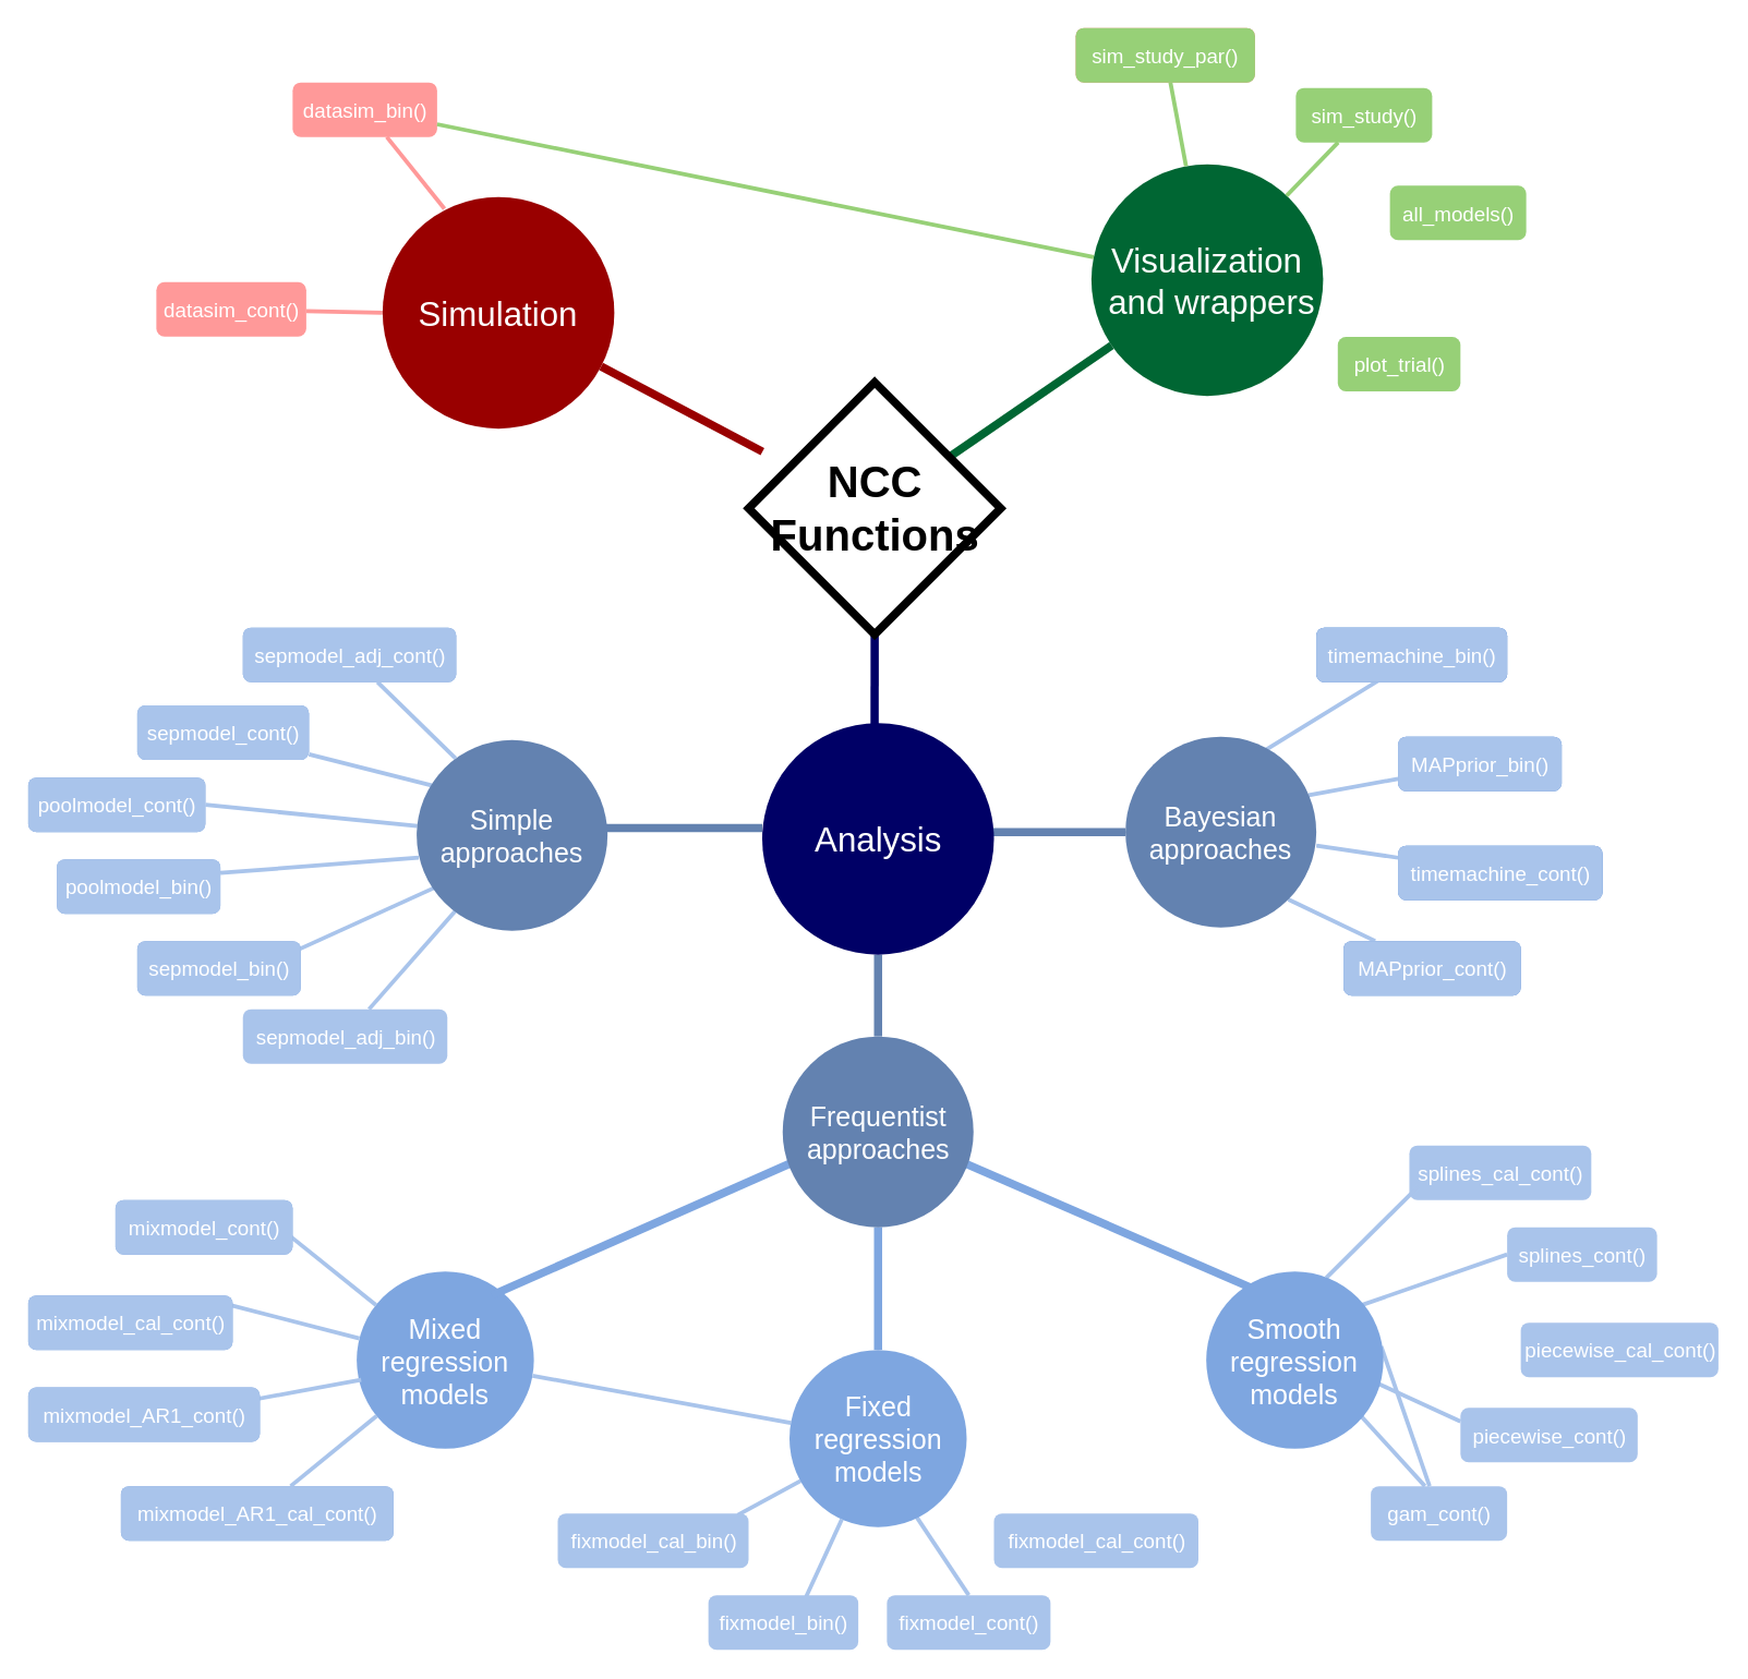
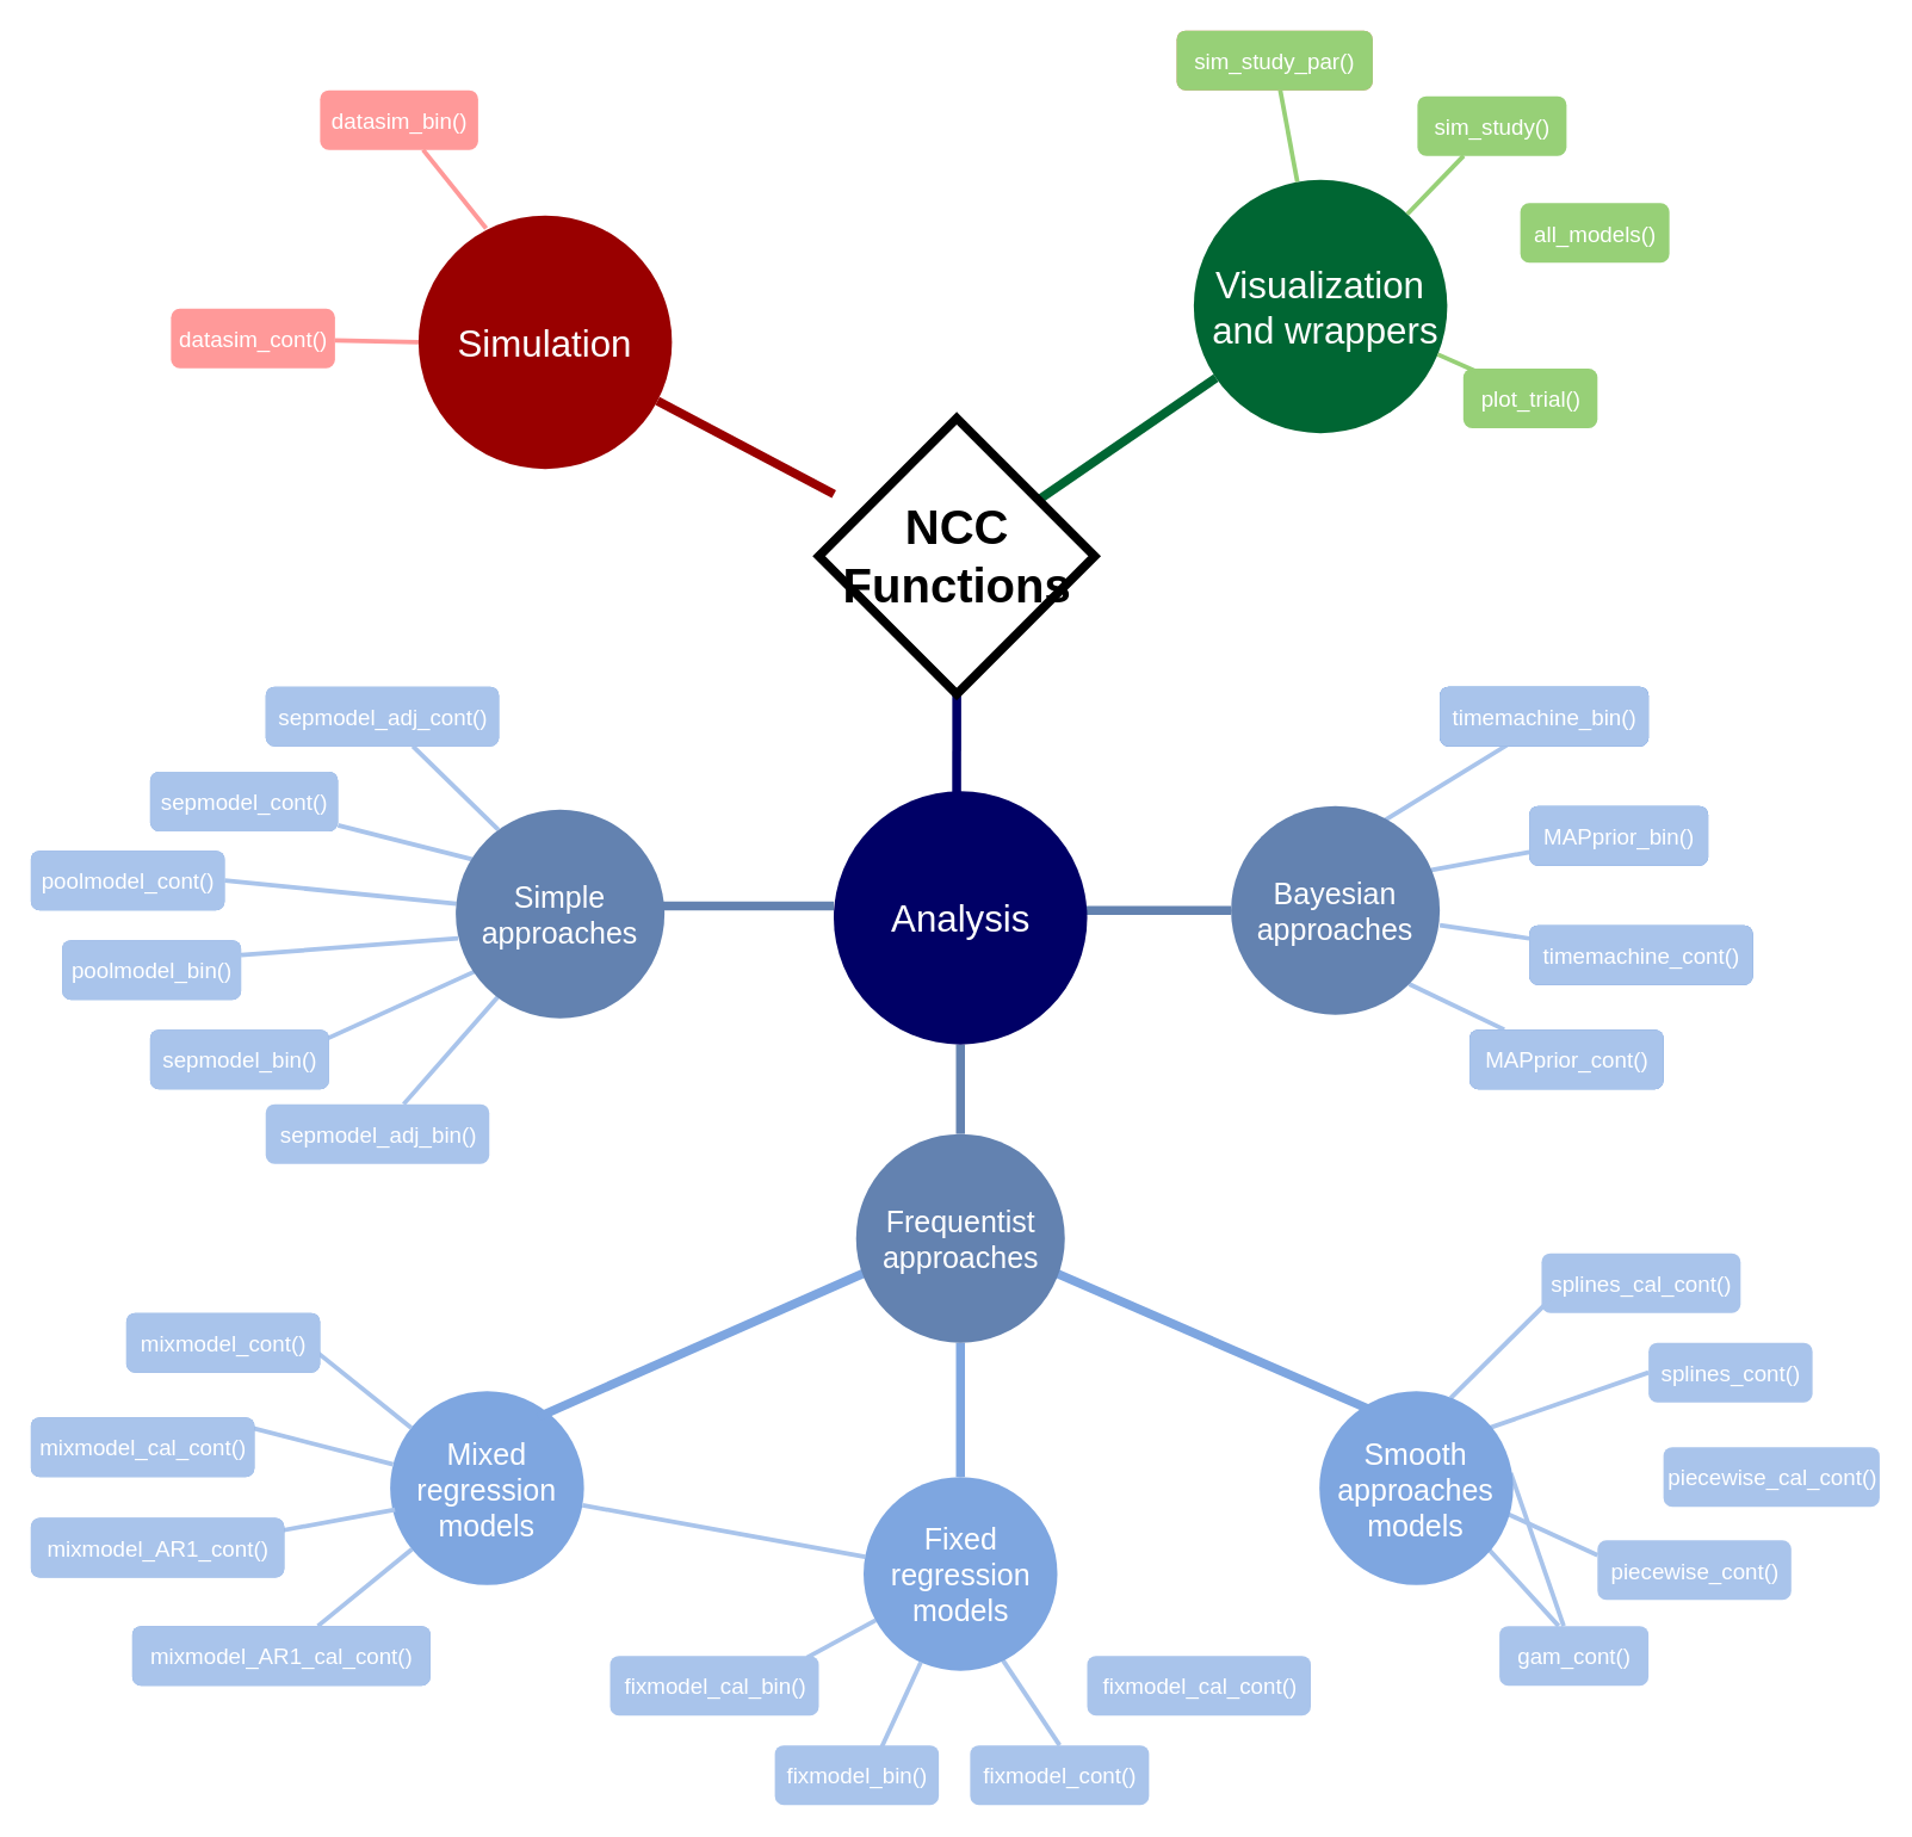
- <mxCell id="22" value="" style="edgeStyle=none;endArrow=none;strokeWidth=3;strokeColor=#97D077;html=1;" parent="1" source="3" target="4" edge="1"><mxGeometry x="973.5" y="-803.75" width="100" height="100" as="geometry"><mxPoint x="433.5" y="-923.75" as="sourcePoint" /><mxPoint x="533.5" y="-1023.75" as="targetPoint" /></mxGeometry></mxCell>
+ <mxCell id="22" value="" style="edgeStyle=none;endArrow=none;strokeWidth=3;strokeColor=#97D077;html=1;entryX=0.103;entryY=0.052;entryDx=0;entryDy=0;entryPerimeter=0;" parent="1" source="3" target="18" edge="1"><mxGeometry x="973.5" y="-803.75" width="100" height="100" as="geometry"><mxPoint x="433.5" y="-923.75" as="sourcePoint" /><mxPoint x="533.5" y="-1023.75" as="targetPoint" /></mxGeometry></mxCell>
- <mxCell id="72" value="Smooth regression models" style="ellipse;whiteSpace=wrap;html=1;shadow=0;fontFamily=Helvetica;fontSize=20;fontColor=#FFFFFF;align=center;strokeWidth=3;fillColor=#7EA6E0;strokeColor=none;aspect=fixed;" vertex="1" parent="1"><mxGeometry x="884.25" y="932.5" width="130" height="130" as="geometry" /></mxCell>
+ <mxCell id="72" value="Smooth approaches models" style="ellipse;whiteSpace=wrap;html=1;shadow=0;fontFamily=Helvetica;fontSize=20;fontColor=#FFFFFF;align=center;strokeWidth=3;fillColor=#7EA6E0;strokeColor=none;aspect=fixed;" vertex="1" parent="1"><mxGeometry x="884.25" y="932.5" width="130" height="130" as="geometry" /></mxCell>
